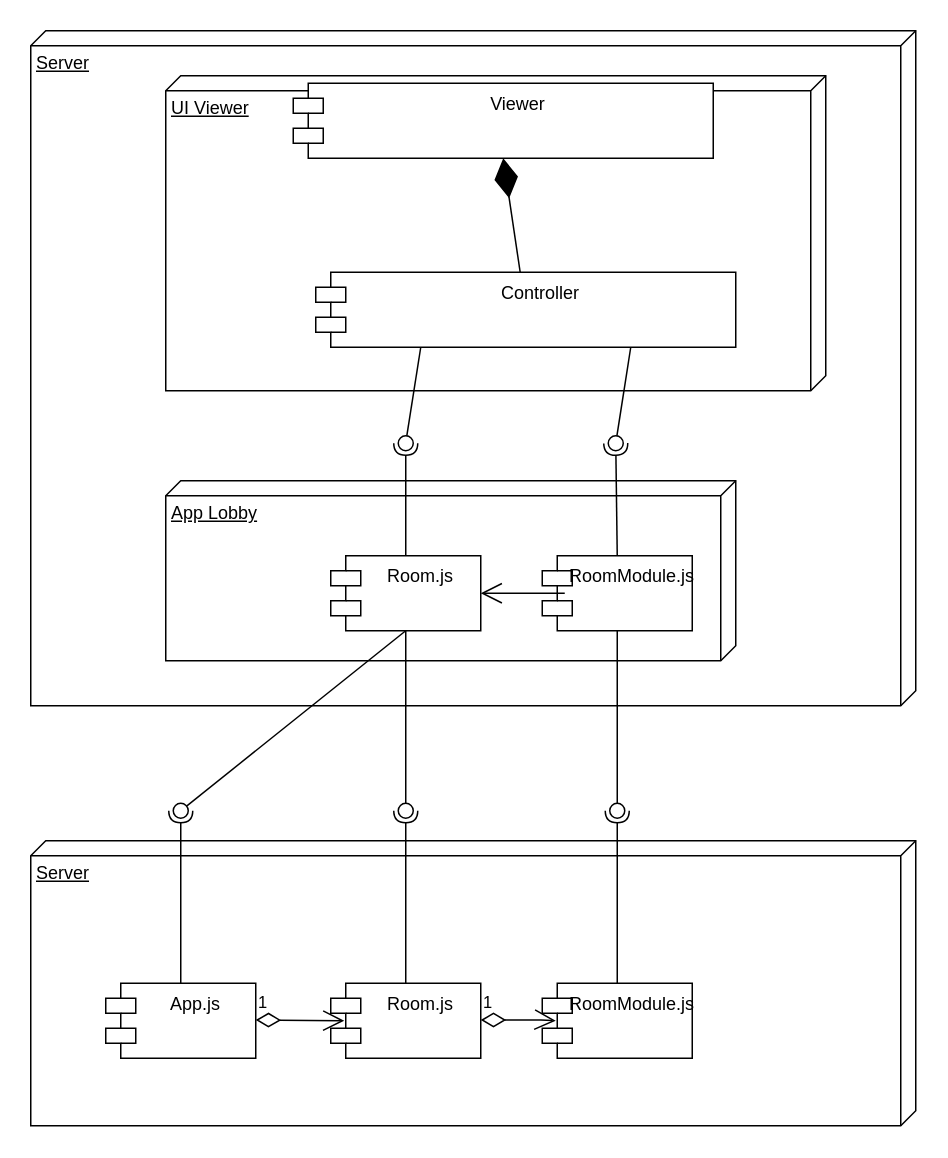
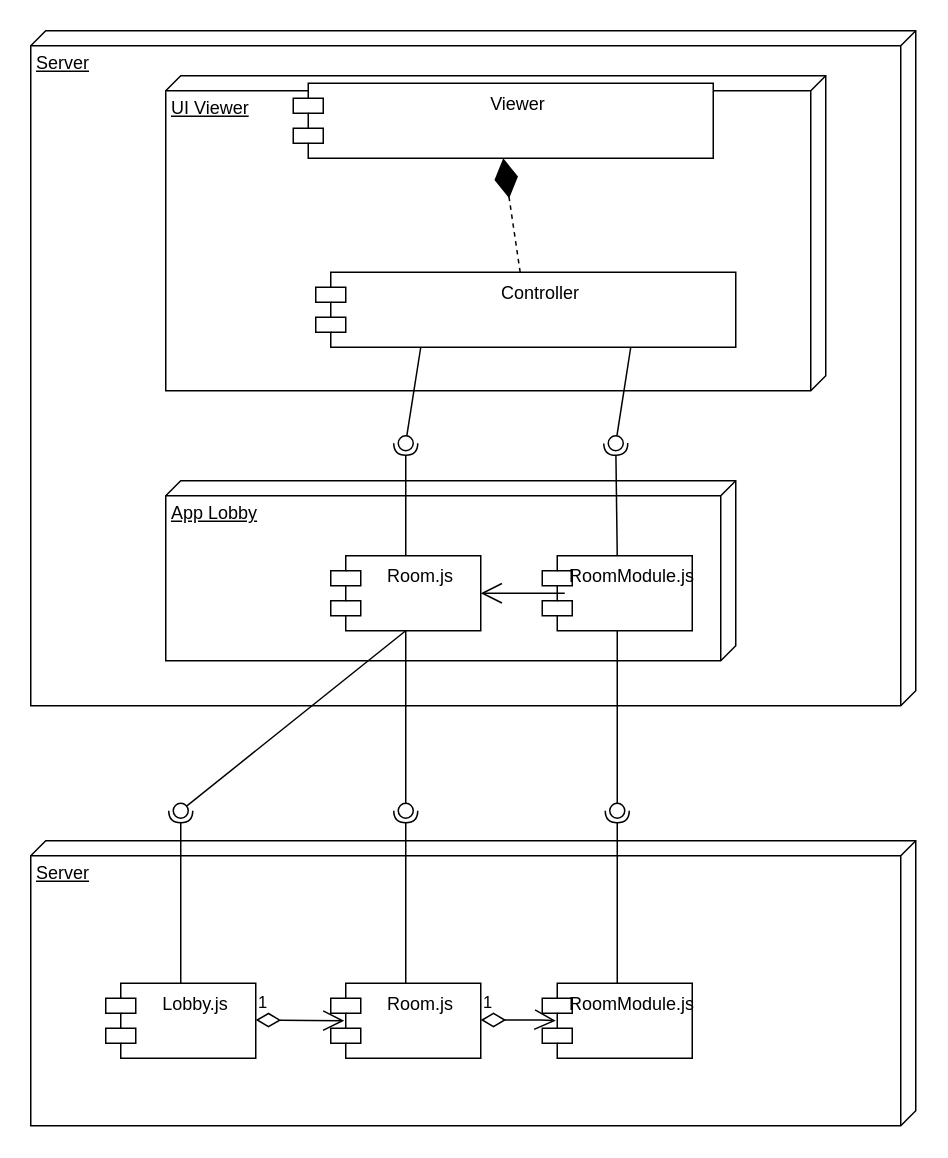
- <mxCell id="20" value="" style="endArrow=diamondThin;endFill=1;endSize=24;html=1;rounded=0;entryX=0.5;entryY=1;entryDx=0;entryDy=0;" edge="1" parent="1" source="14" target="19"><mxGeometry width="160" relative="1" as="geometry"><mxPoint x="200" y="154.5" as="sourcePoint" /><mxPoint x="360" y="154.5" as="targetPoint" /></mxGeometry></mxCell>
+ <mxCell id="20" value="" style="endArrow=diamondThin;endFill=1;endSize=24;html=1;rounded=0;entryX=0.5;entryY=1;entryDx=0;entryDy=0;dashed=1;" edge="1" parent="1" source="14" target="19"><mxGeometry width="160" relative="1" as="geometry"><mxPoint x="200" y="154.5" as="sourcePoint" /><mxPoint x="360" y="154.5" as="targetPoint" /></mxGeometry></mxCell>
- <mxCell id="3" value="App.js" style="shape=module;align=left;spacingLeft=20;align=center;verticalAlign=top;" vertex="1" parent="1"><mxGeometry x="70" y="655" width="100" height="50" as="geometry" /></mxCell>
+ <mxCell id="3" value="Lobby.js" style="shape=module;align=left;spacingLeft=20;align=center;verticalAlign=top;" vertex="1" parent="1"><mxGeometry x="70" y="655" width="100" height="50" as="geometry" /></mxCell>
